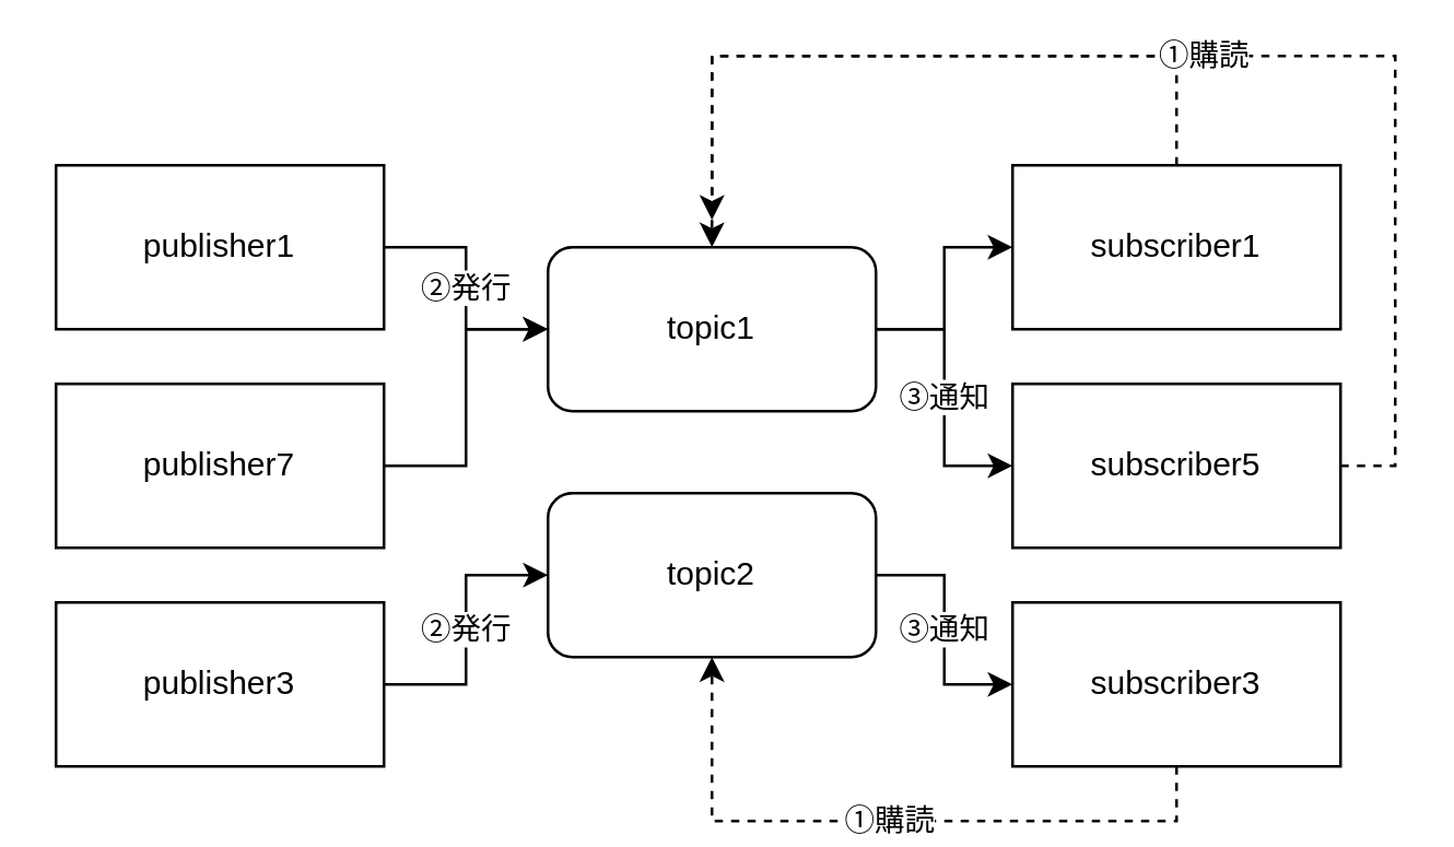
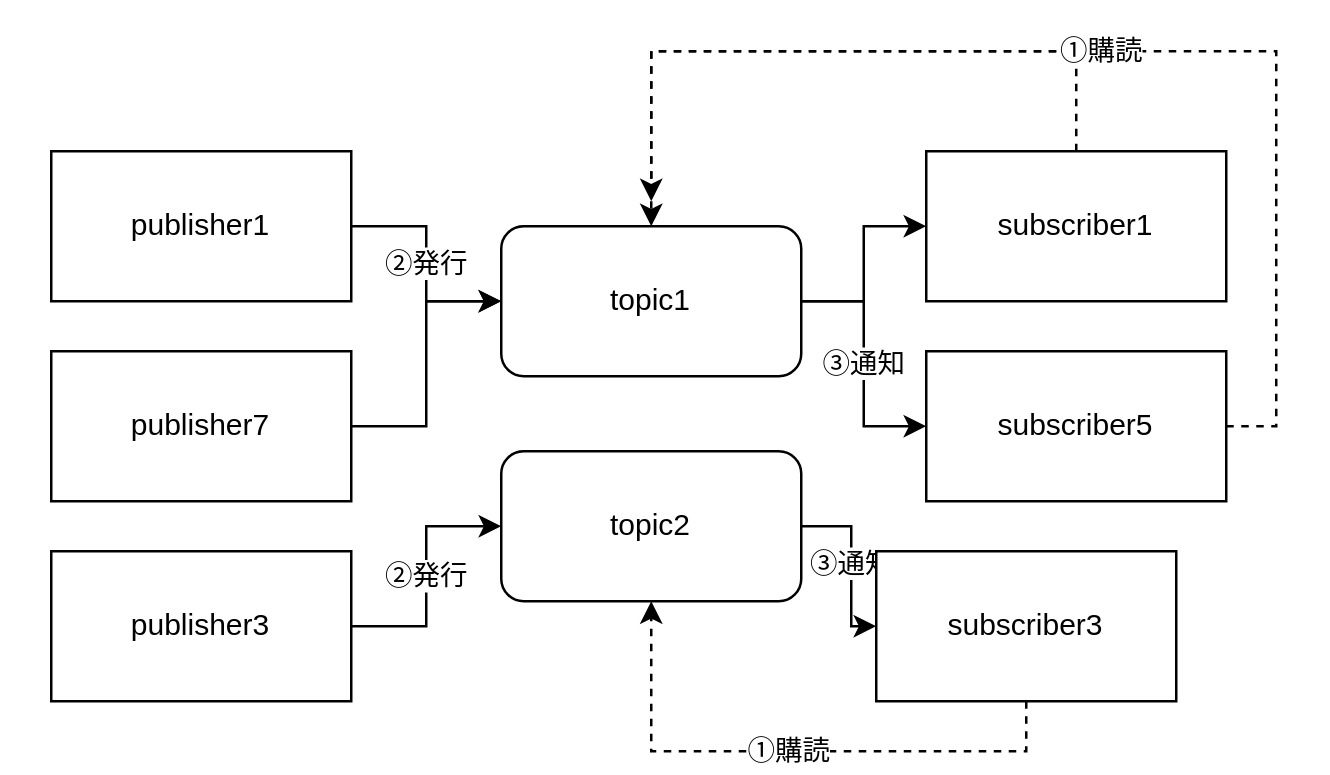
- <mxCell id="18" value="subscriber3" style="rounded=0;whiteSpace=wrap;html=1;" vertex="1" parent="1"><mxGeometry x="370" y="220" width="120" height="60" as="geometry" /></mxCell>
+ <mxCell id="18" value="subscriber3" style="rounded=0;whiteSpace=wrap;html=1;" vertex="1" parent="1"><mxGeometry x="350" y="220" width="120" height="60" as="geometry" /></mxCell>
